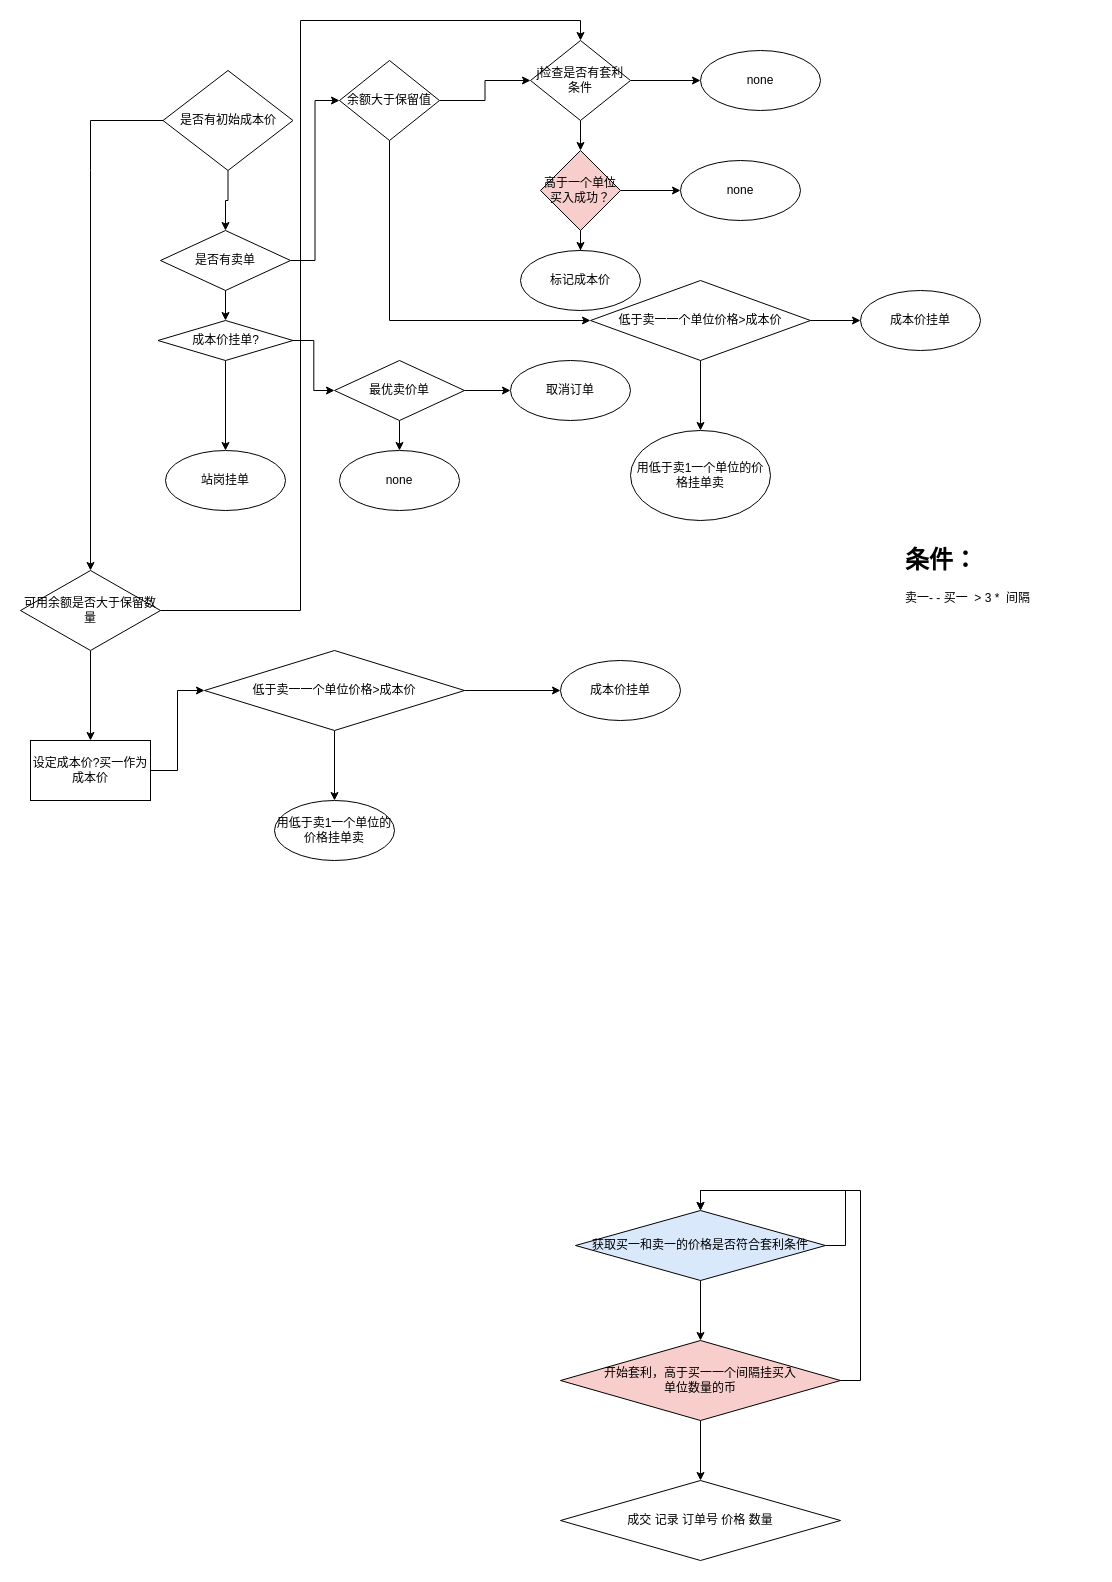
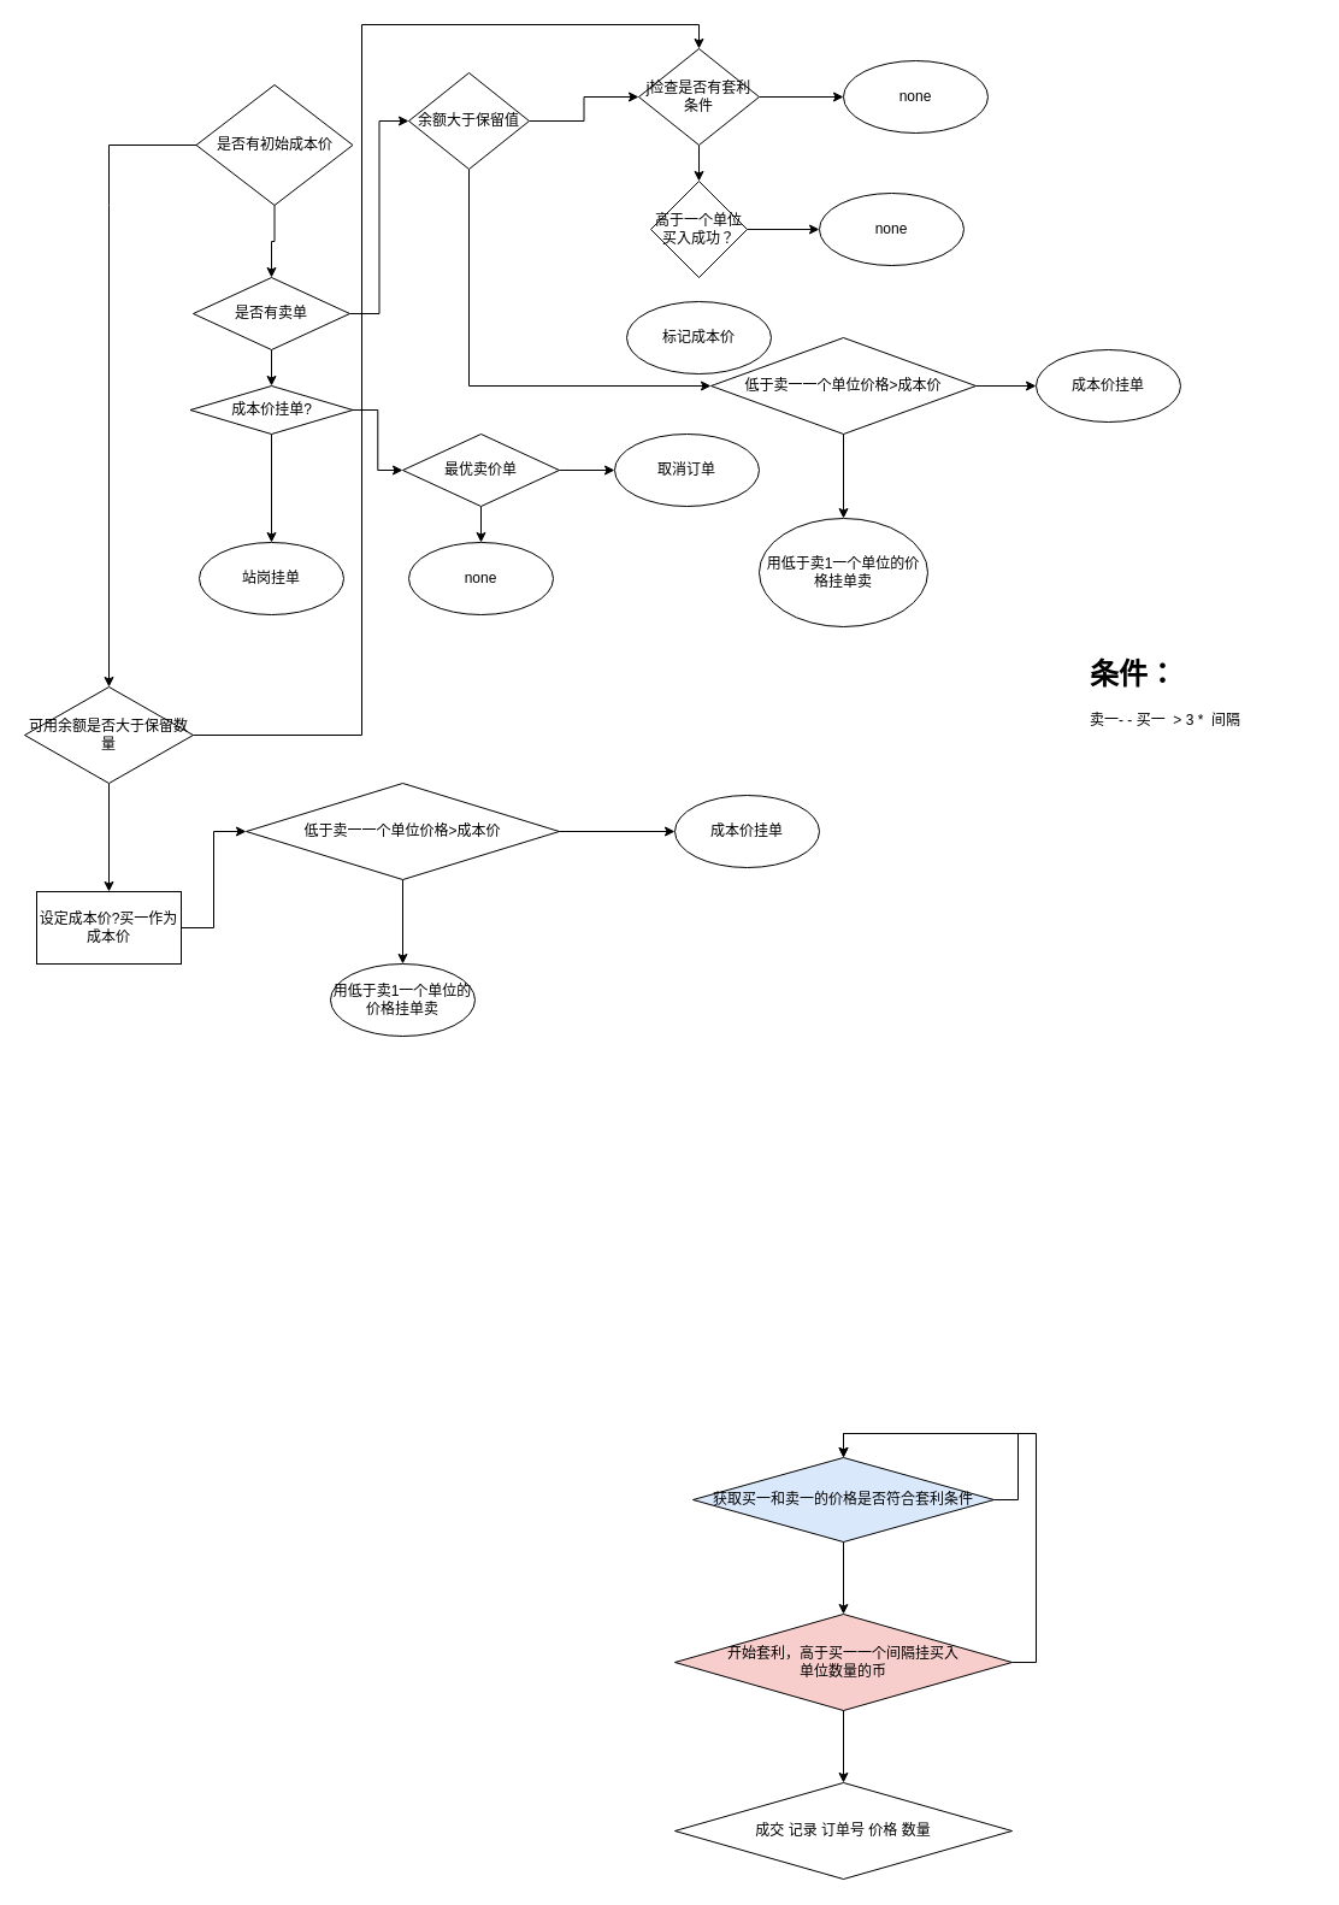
- <mxCell id="45" value="高于一个单位买入成功？" style="rhombus;whiteSpace=wrap;html=1;fillColor=#f8cecc;" parent="1" vertex="1"><mxGeometry x="540" y="150" width="80" height="80" as="geometry" /></mxCell>
+ <mxCell id="45" value="高于一个单位买入成功？" style="rhombus;whiteSpace=wrap;html=1;" parent="1" vertex="1"><mxGeometry x="540" y="150" width="80" height="80" as="geometry" /></mxCell>
- <mxCell id="43" value="" style="edgeStyle=orthogonalEdgeStyle;rounded=0;orthogonalLoop=1;jettySize=auto;html=1;" parent="1" source="45" target="46" edge="1"><mxGeometry relative="1" as="geometry" /></mxCell>
